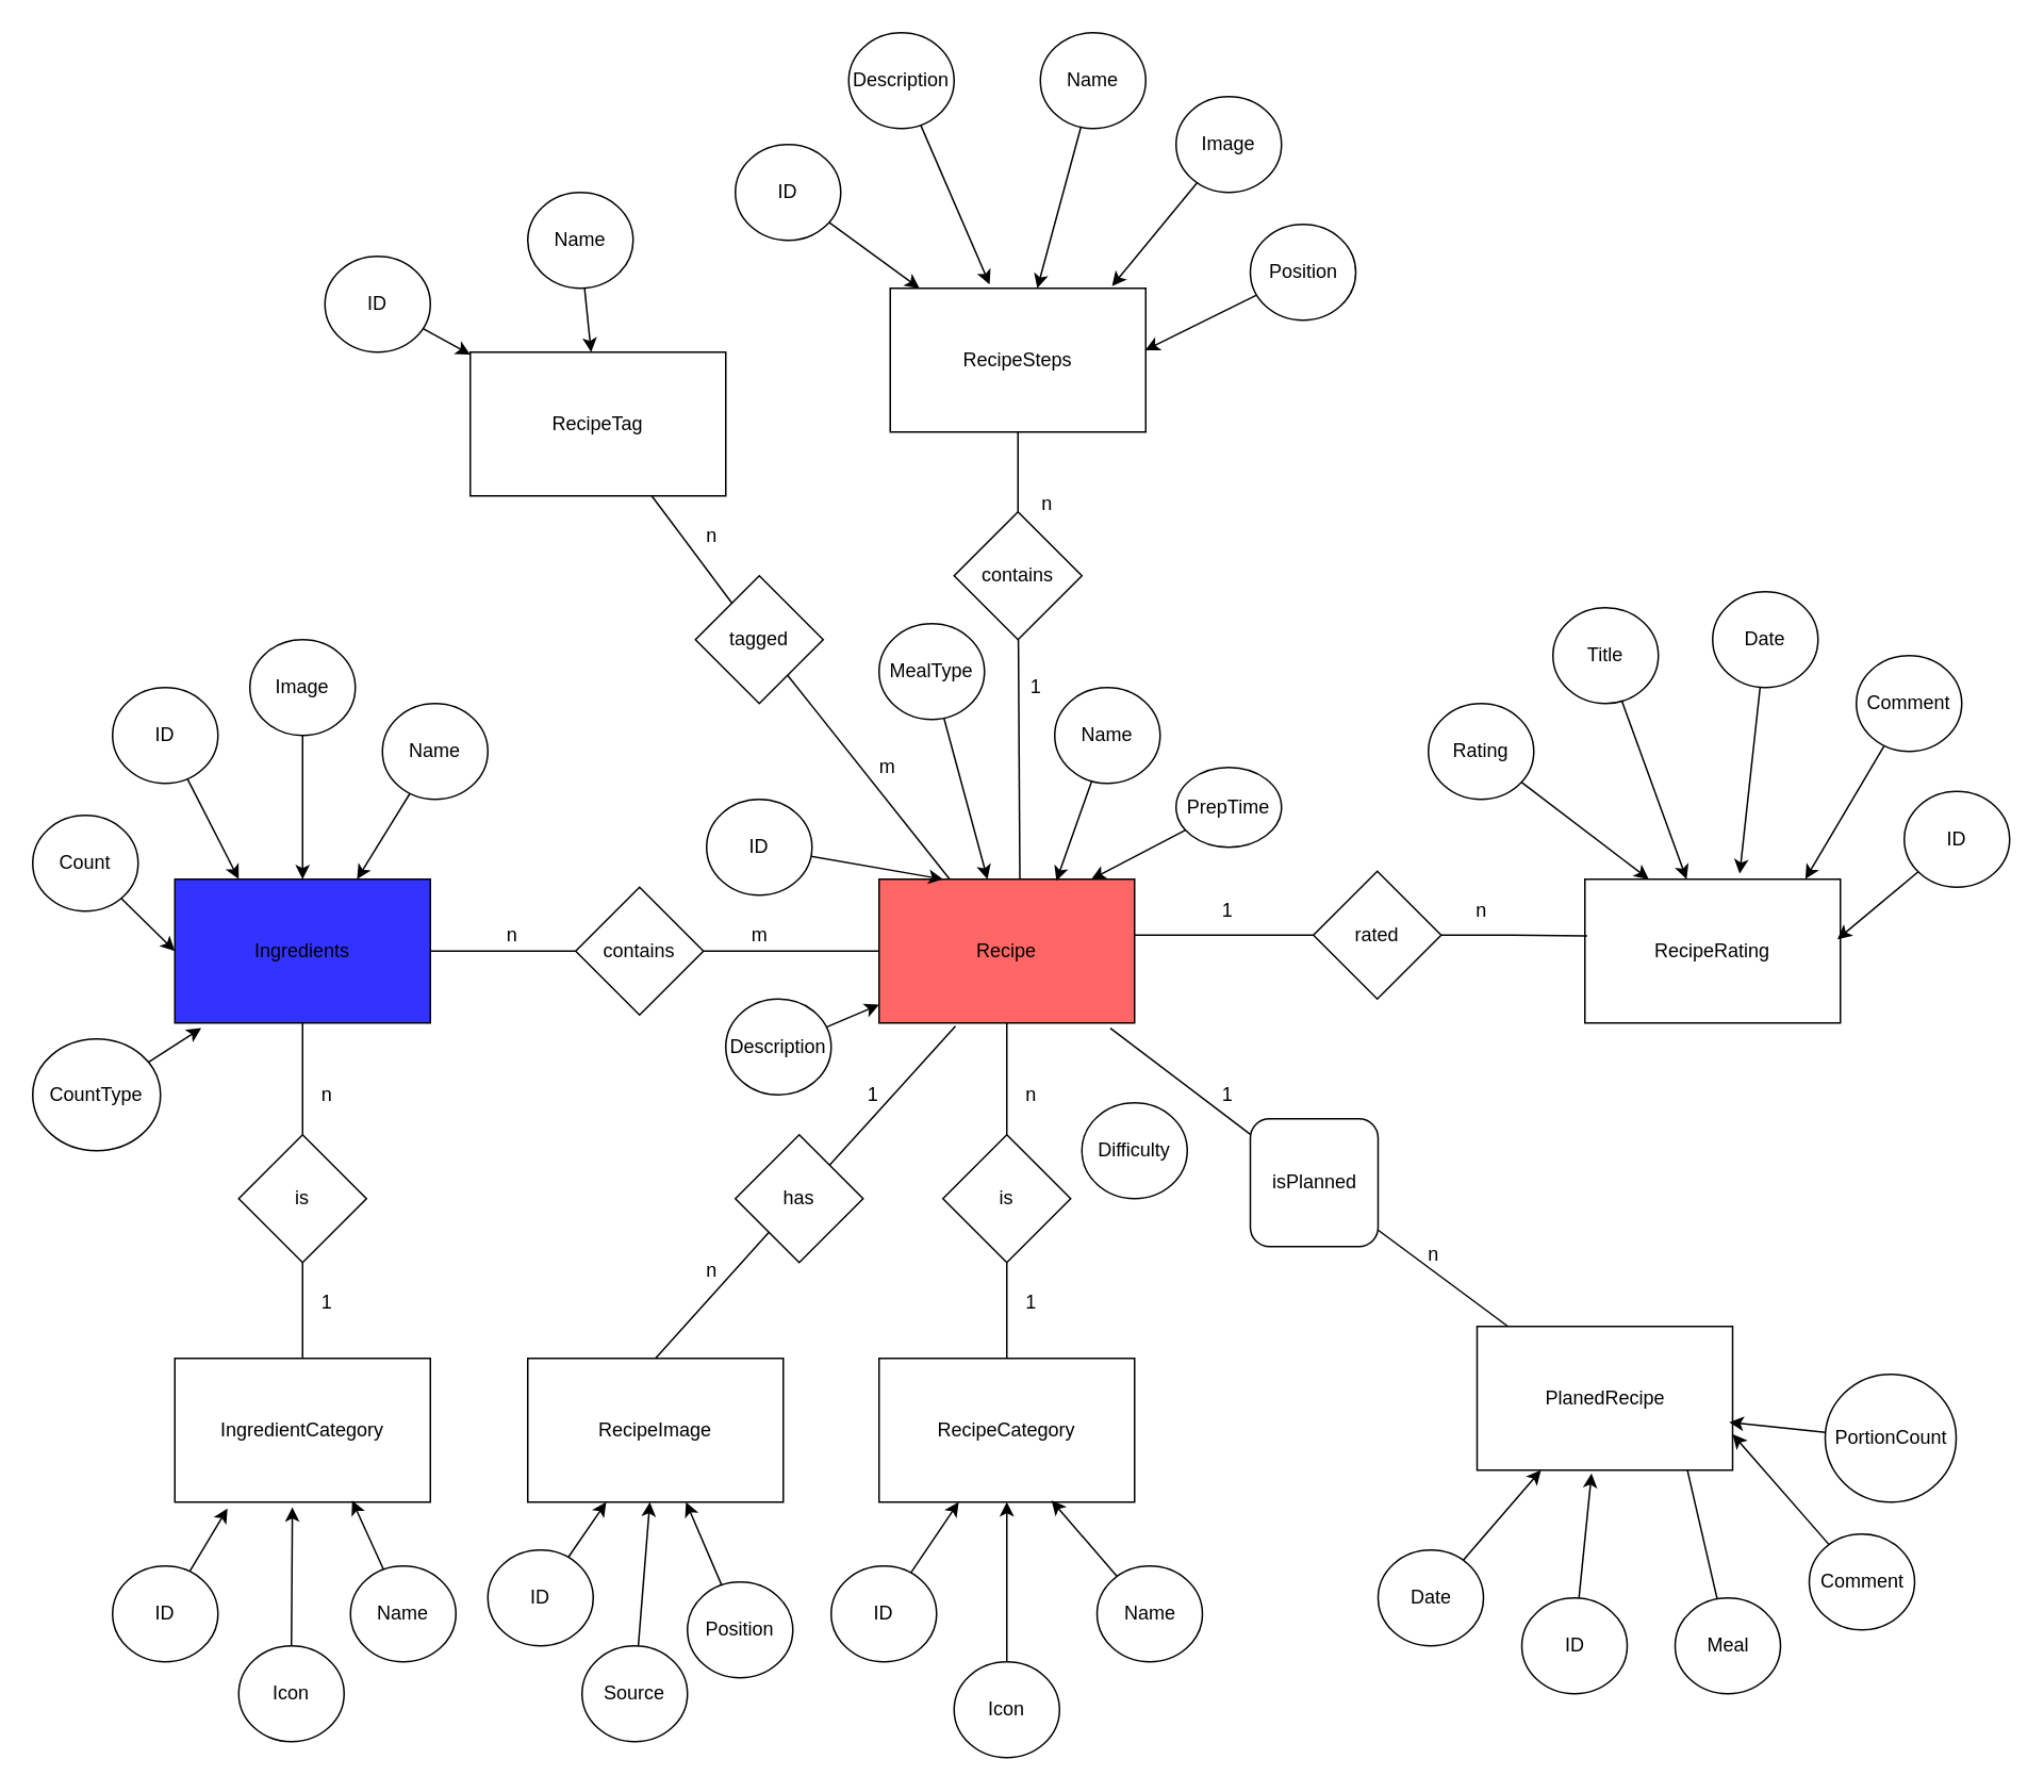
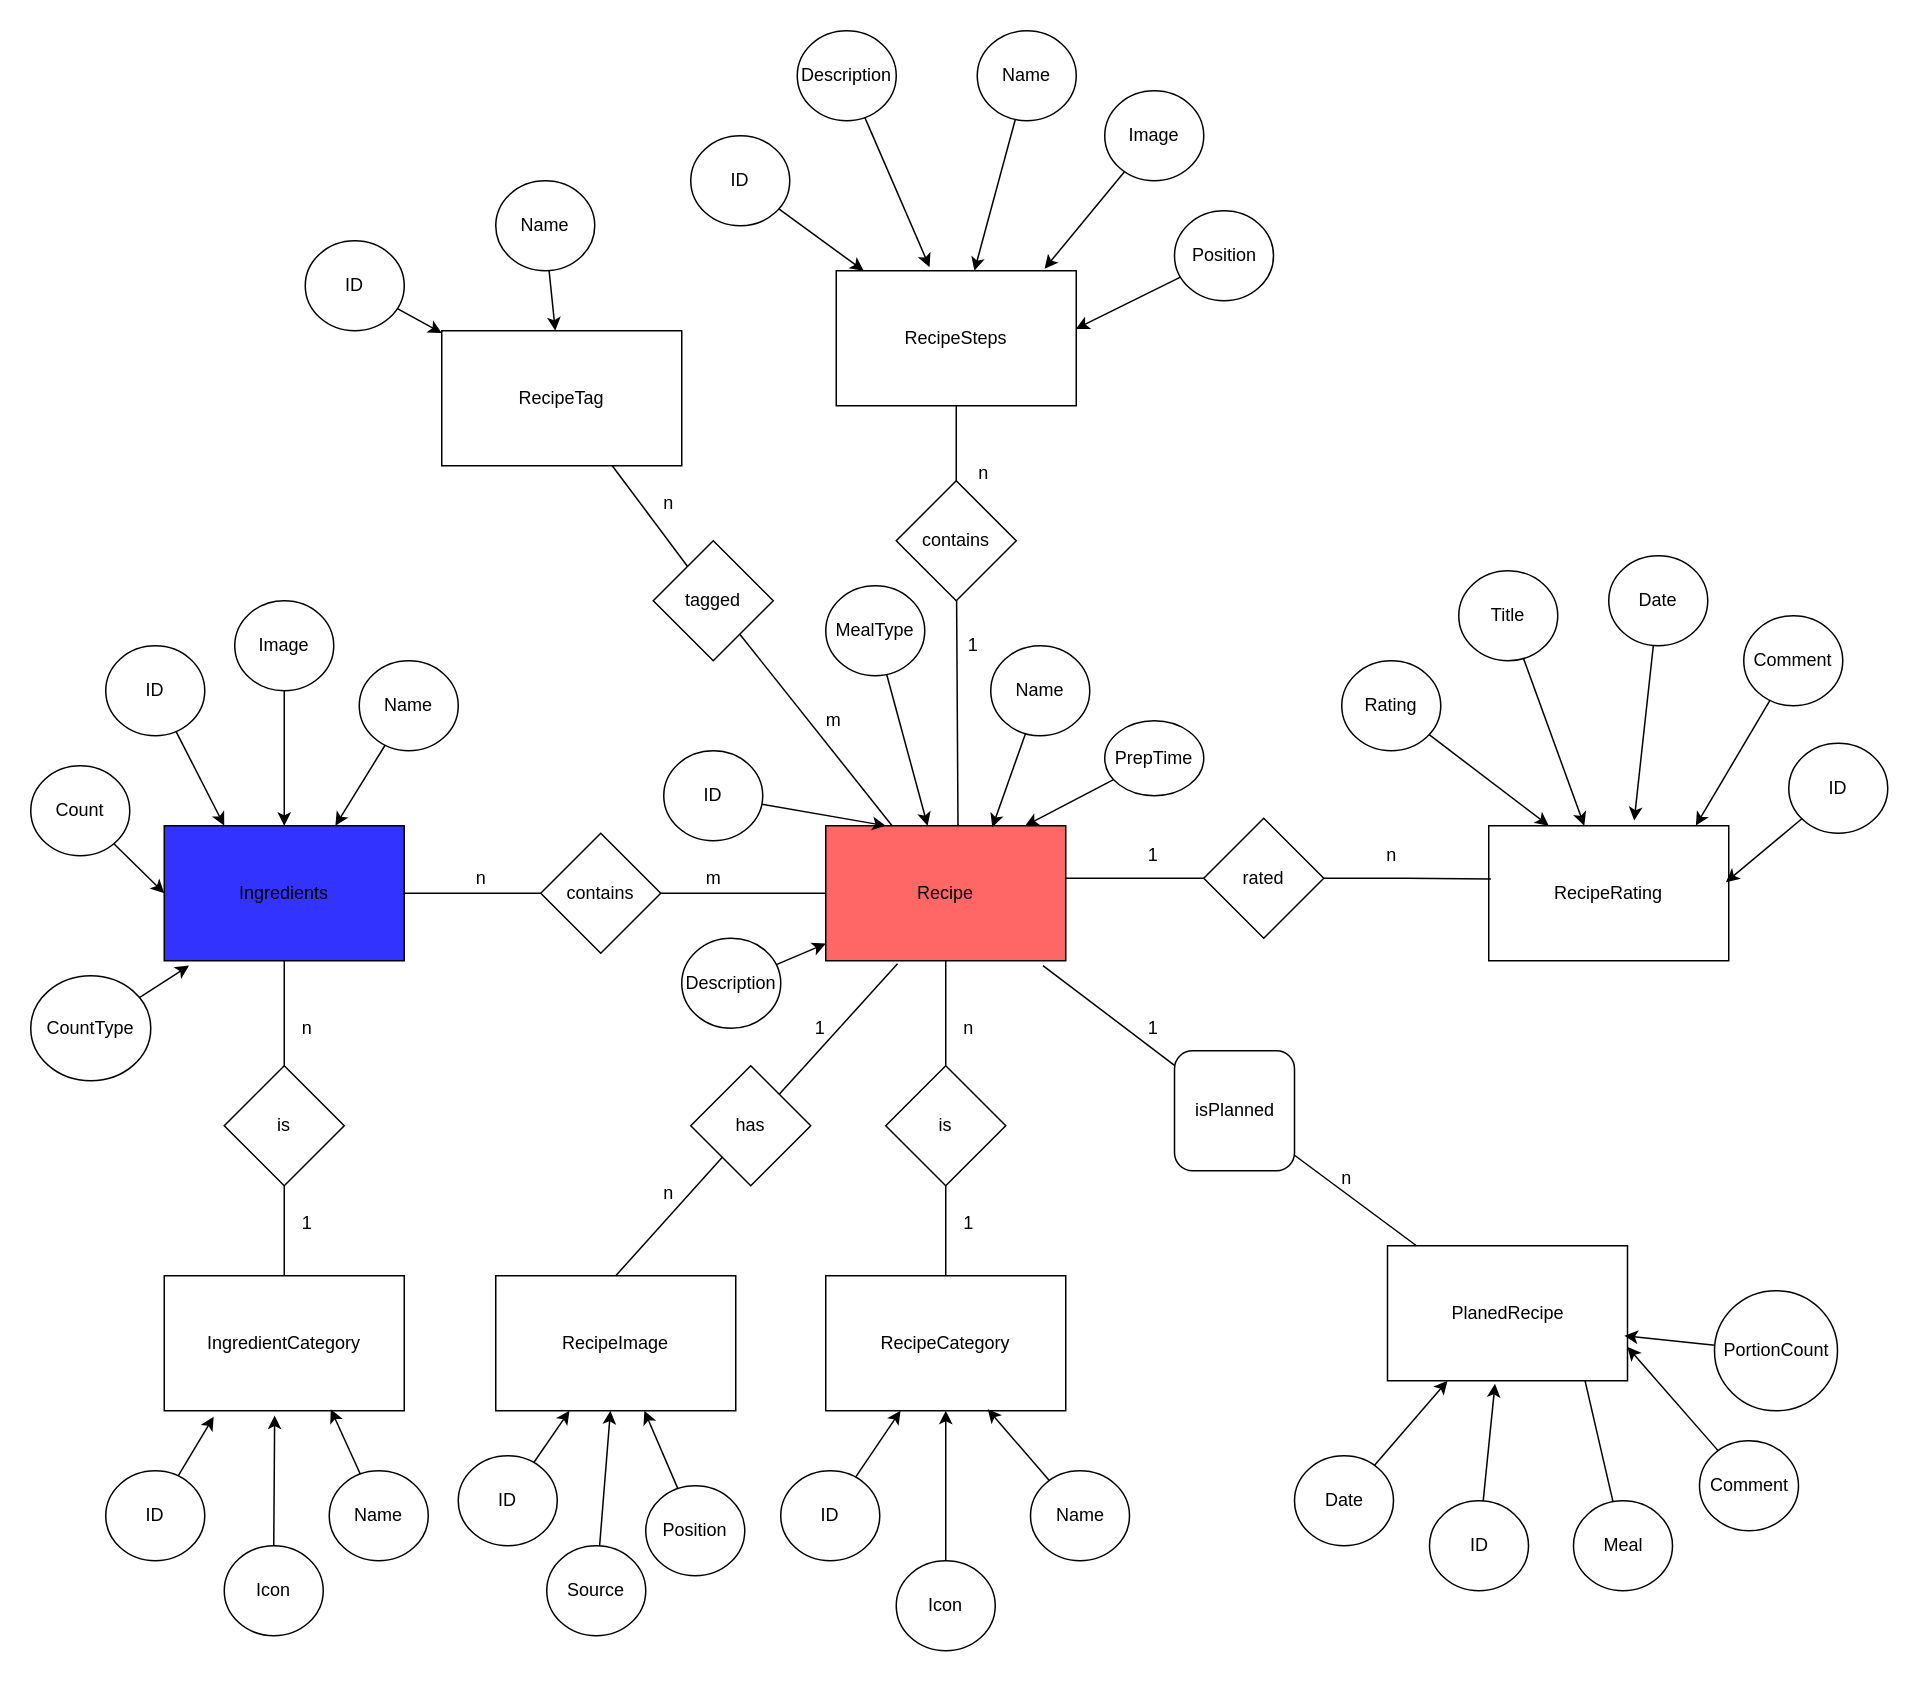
- <mxCell id="57" value="rated" style="rhombus;whiteSpace=wrap;html=1;labelBackgroundColor=none;rounded=0;" vertex="1" parent="1"><mxGeometry x="822" y="545" width="80" height="80" as="geometry" /></mxCell>
+ <mxCell id="57" value="rated" style="rhombus;whiteSpace=wrap;html=1;labelBackgroundColor=none;rounded=0;" vertex="1" parent="1"><mxGeometry x="802" y="545" width="80" height="80" as="geometry" /></mxCell>
- <mxCell id="37" value="Difficulty" style="ellipse;whiteSpace=wrap;html=1;labelBackgroundColor=none;rounded=0;" vertex="1" parent="1"><mxGeometry x="677" y="690" width="66" height="60" as="geometry" /></mxCell>
